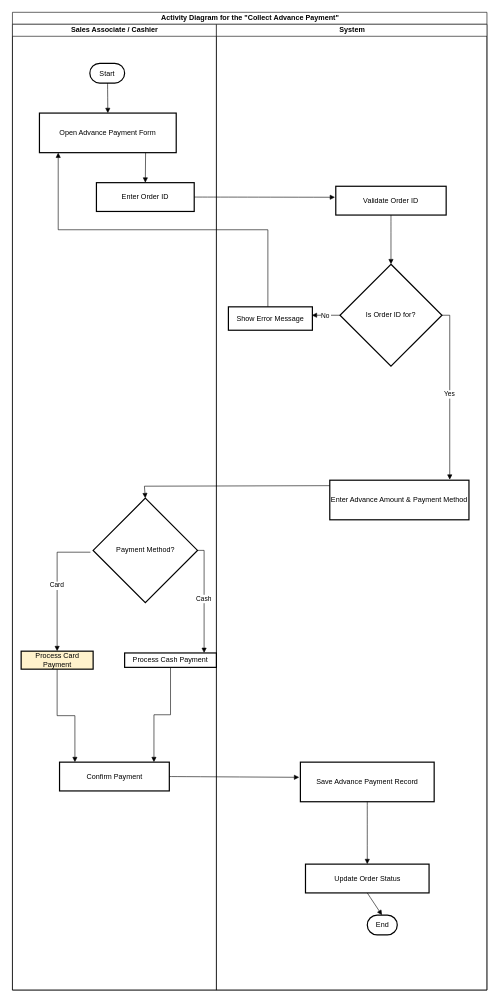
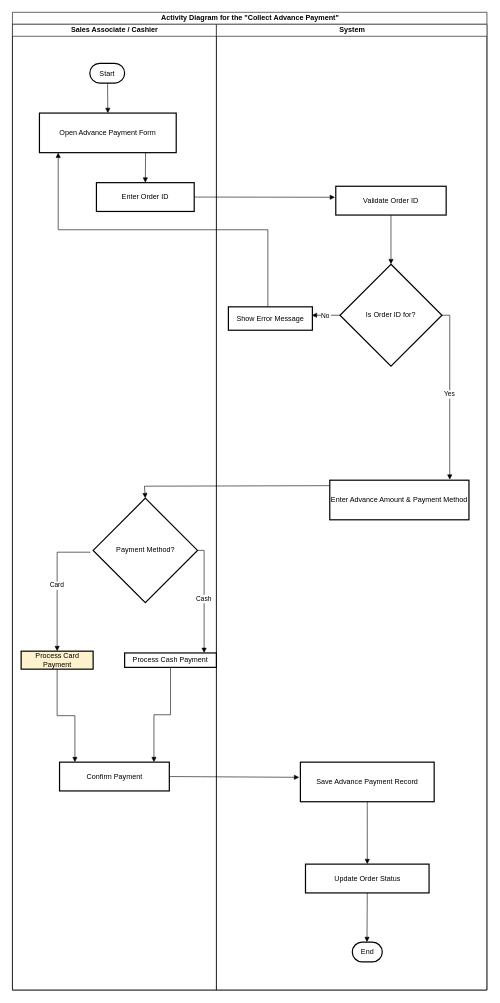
- <mxCell id="30" value="End" style="rounded=1;whiteSpace=wrap;arcSize=50;strokeWidth=2;" parent="19" vertex="1"><mxGeometry x="251.5" y="1485" width="50" height="33" as="geometry" /></mxCell>
+ <mxCell id="30" value="End" style="rounded=1;whiteSpace=wrap;arcSize=50;strokeWidth=2;" parent="19" vertex="1"><mxGeometry x="226.5" y="1530" width="50" height="33" as="geometry" /></mxCell>
